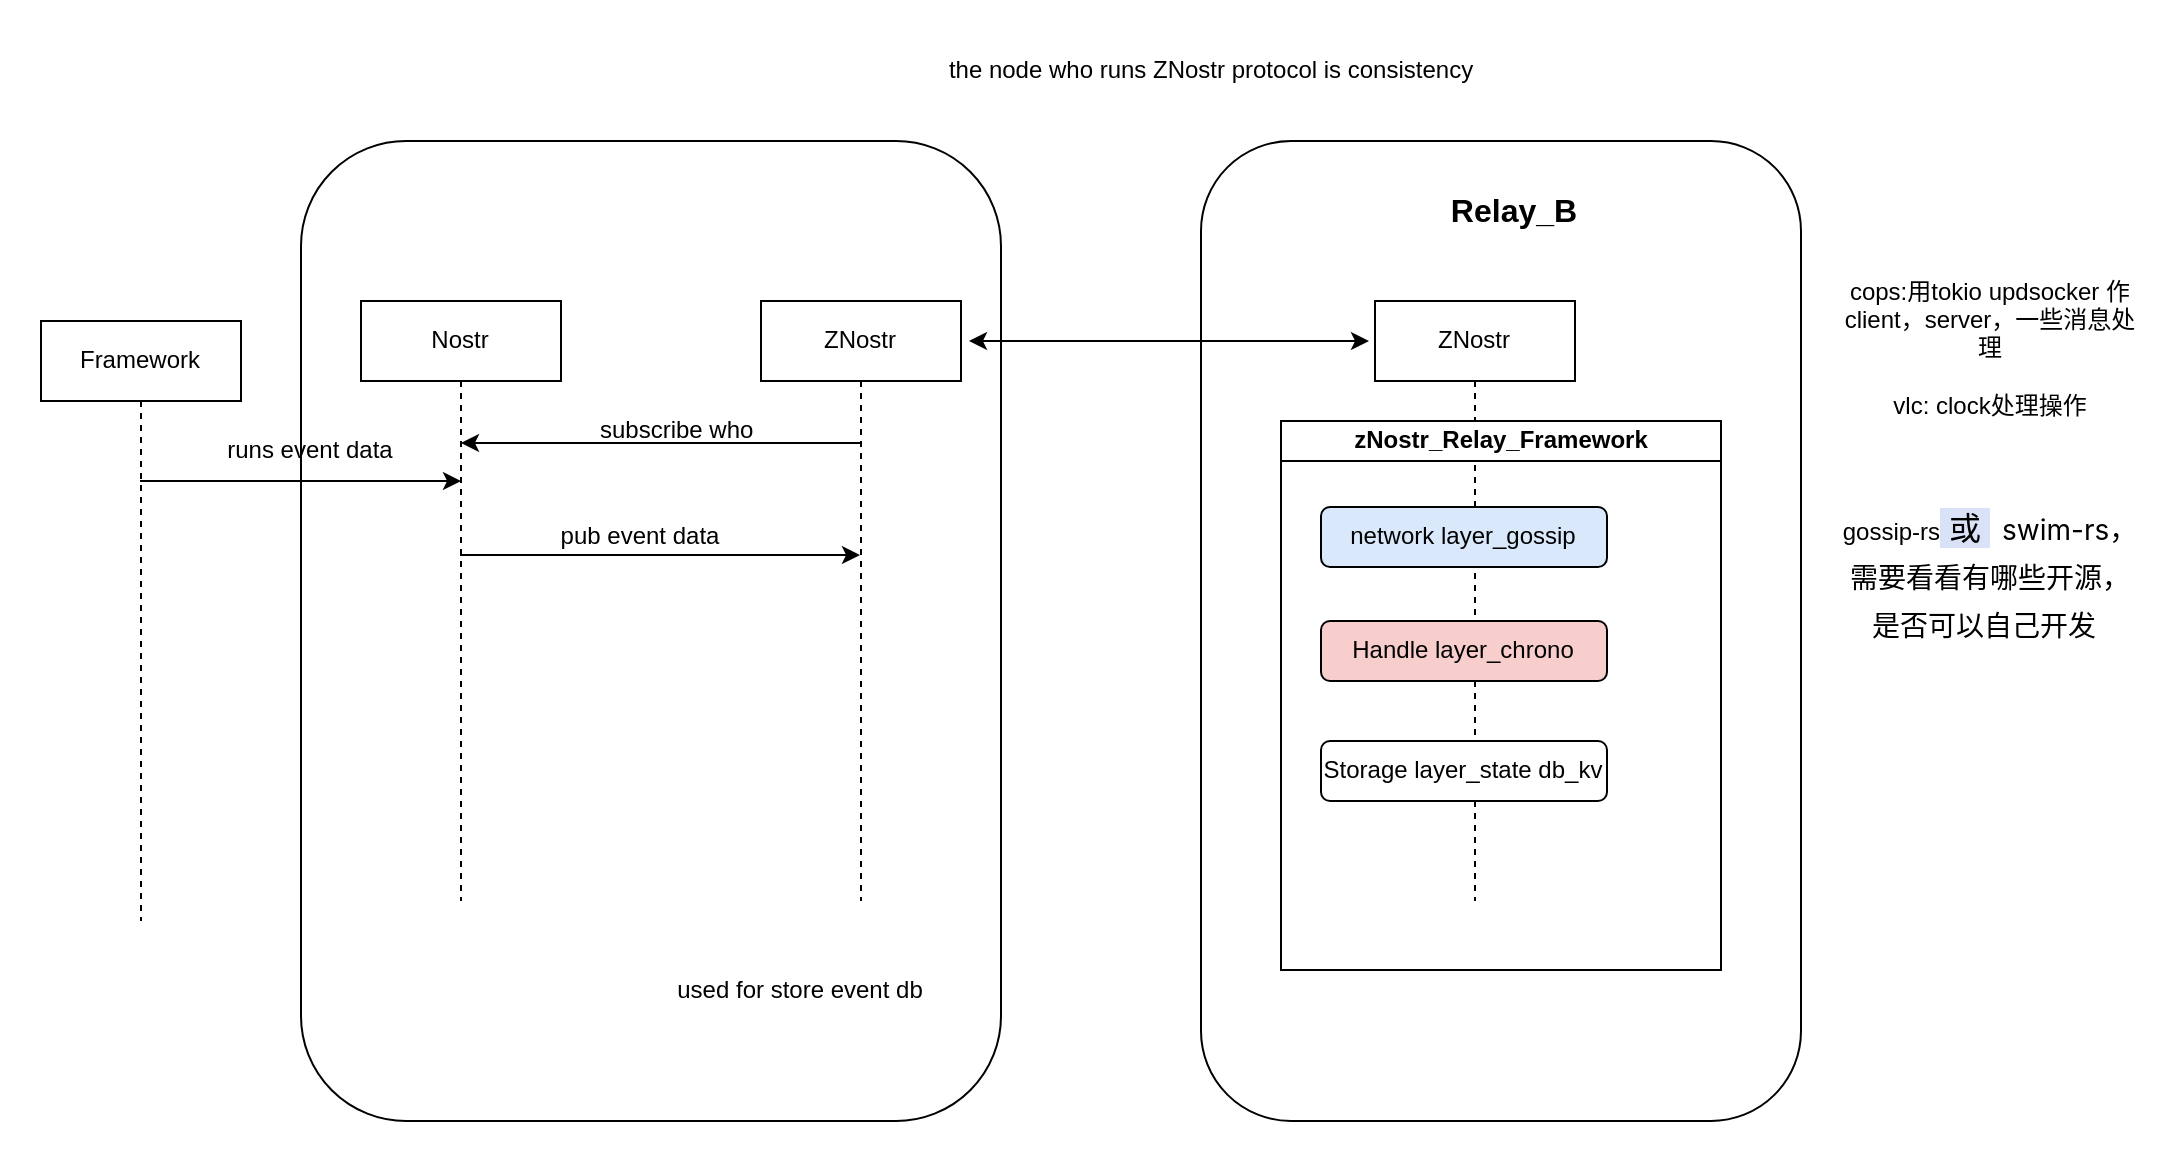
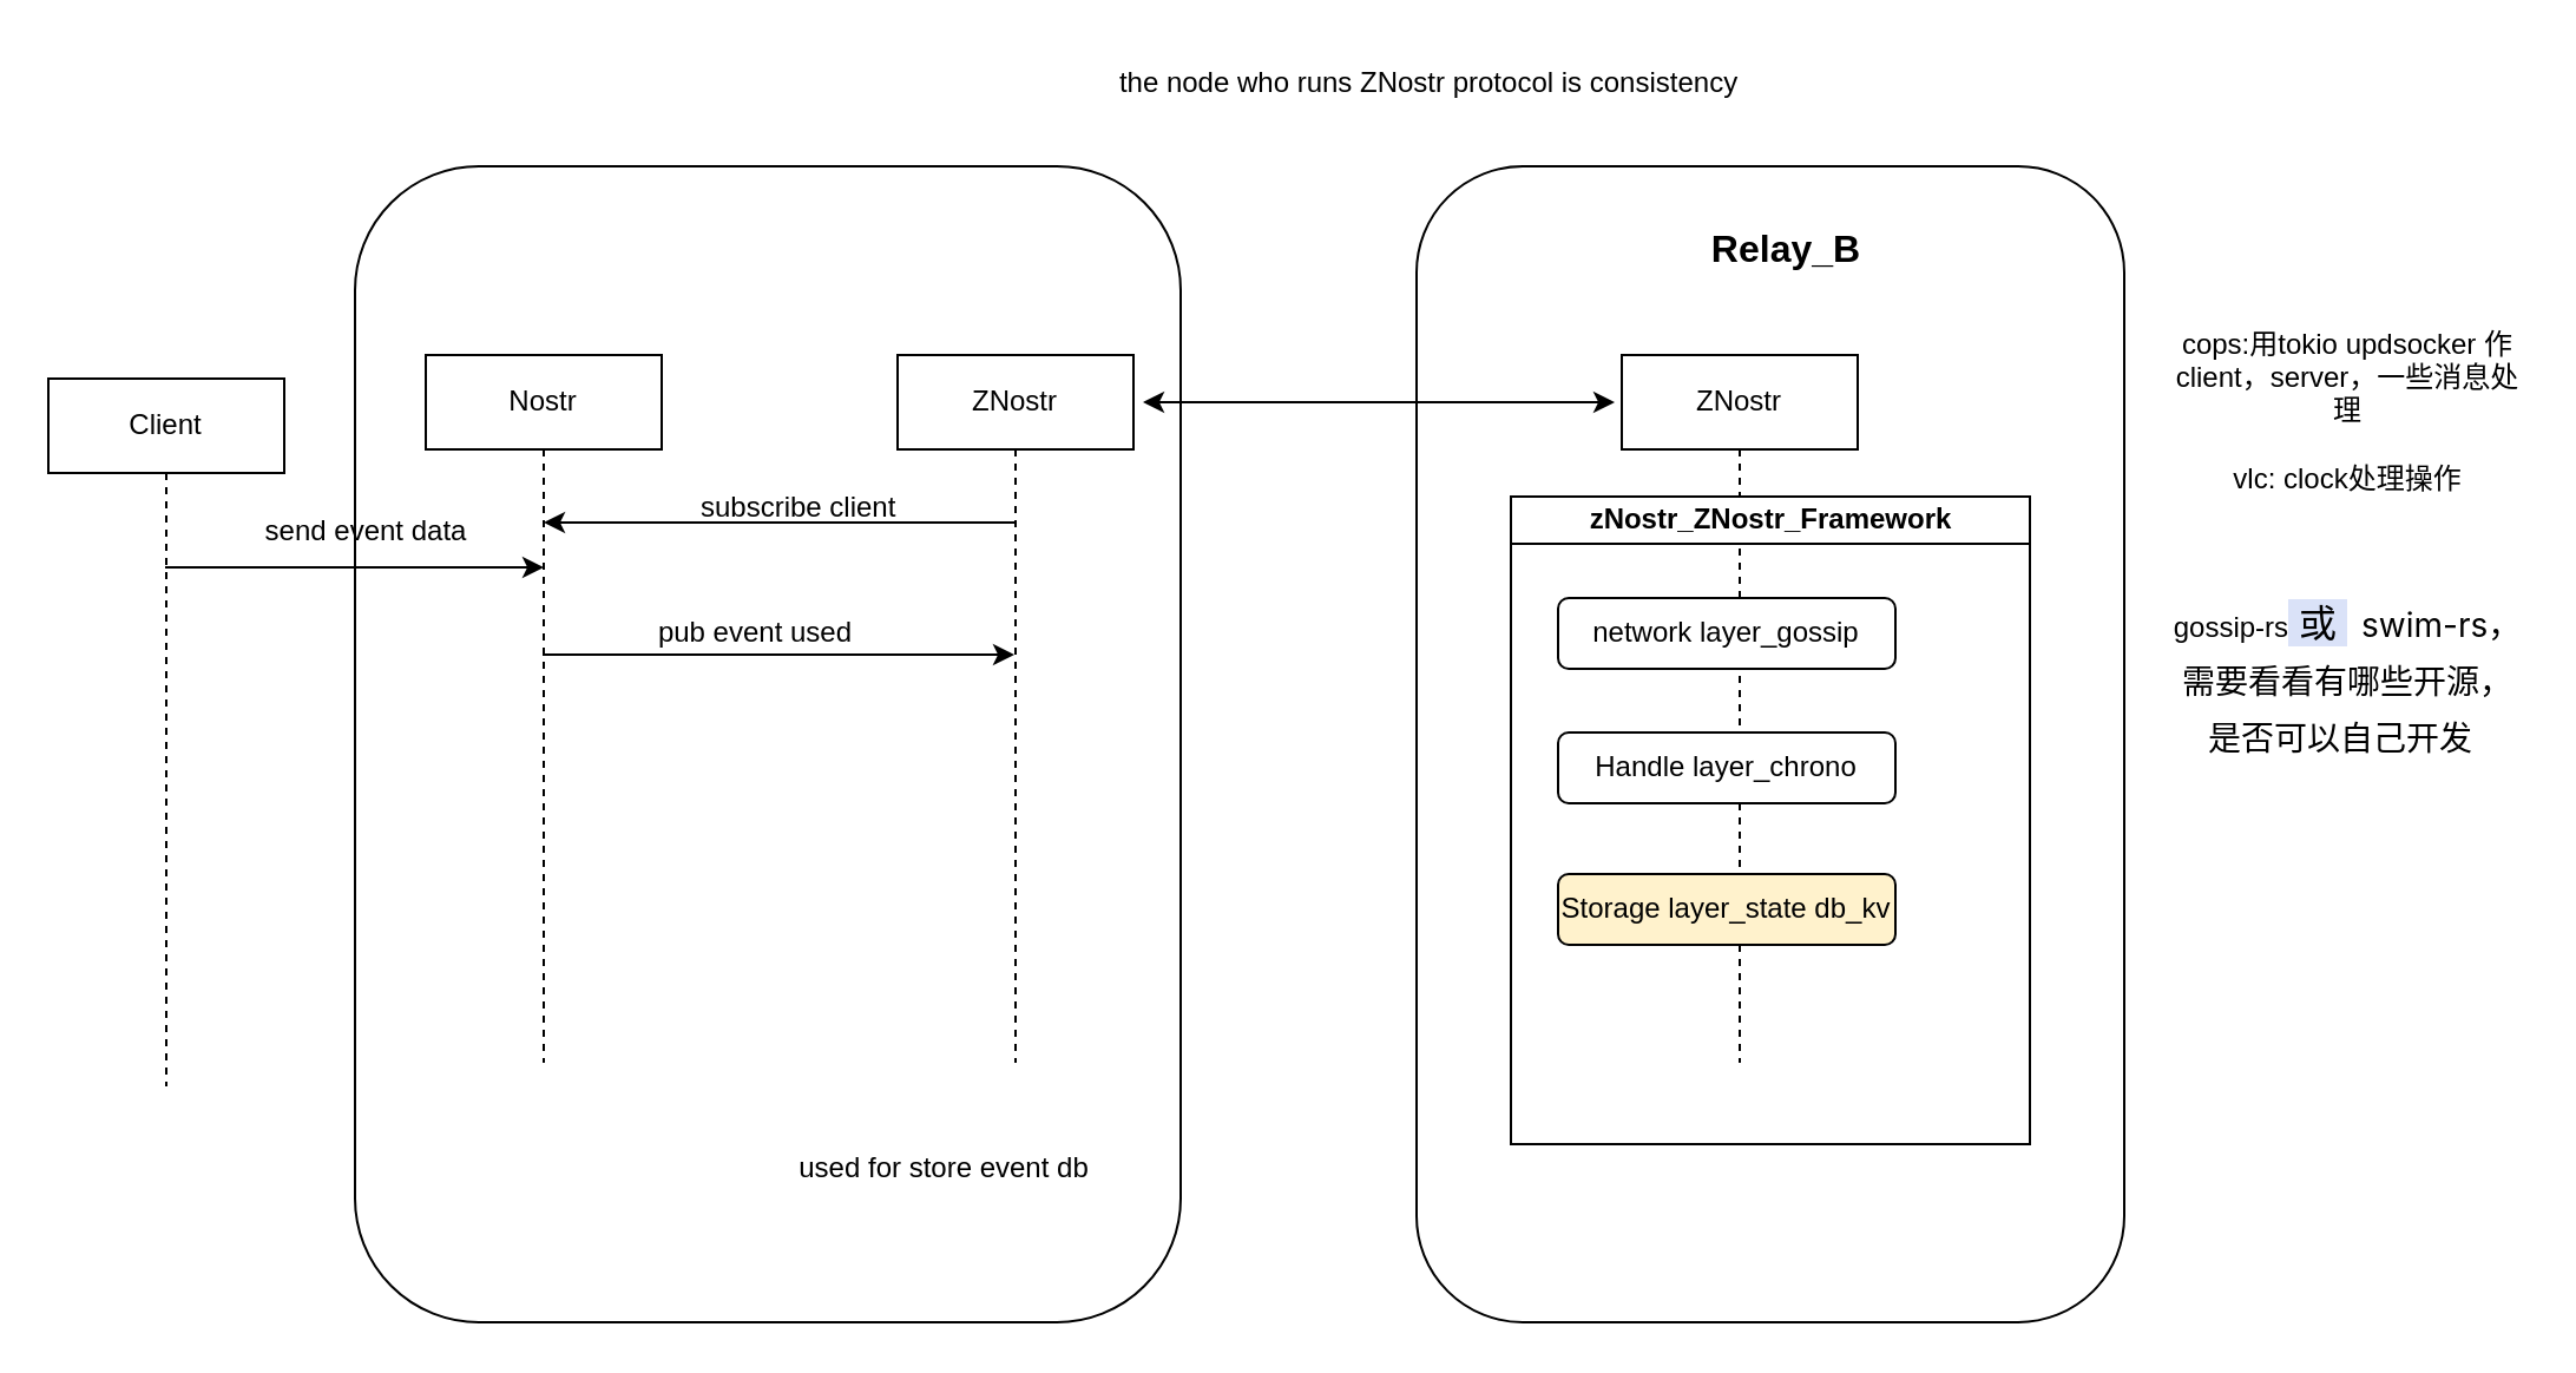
- <mxCell id="8" value="Framework" style="shape=umlLifeline;perimeter=lifelinePerimeter;whiteSpace=wrap;html=1;container=1;dropTarget=0;collapsible=0;recursiveResize=0;outlineConnect=0;portConstraint=eastwest;newEdgeStyle={&quot;curved&quot;:0,&quot;rounded&quot;:0};" vertex="1" parent="1"><mxGeometry x="20" y="160" width="100" height="300" as="geometry" /></mxCell>
+ <mxCell id="8" value="Client" style="shape=umlLifeline;perimeter=lifelinePerimeter;whiteSpace=wrap;html=1;container=1;dropTarget=0;collapsible=0;recursiveResize=0;outlineConnect=0;portConstraint=eastwest;newEdgeStyle={&quot;curved&quot;:0,&quot;rounded&quot;:0};" vertex="1" parent="1"><mxGeometry x="20" y="160" width="100" height="300" as="geometry" /></mxCell>
- <mxCell id="12" value="subscribe who&amp;nbsp;" style="text;html=1;strokeColor=none;fillColor=none;align=center;verticalAlign=middle;whiteSpace=wrap;rounded=0;" vertex="1" parent="1"><mxGeometry x="275" y="200" width="130" height="30" as="geometry" /></mxCell>
+ <mxCell id="12" value="subscribe client&amp;nbsp;" style="text;html=1;strokeColor=none;fillColor=none;align=center;verticalAlign=middle;whiteSpace=wrap;rounded=0;" vertex="1" parent="1"><mxGeometry x="275" y="200" width="130" height="30" as="geometry" /></mxCell>
- <mxCell id="16" value="zNostr_Relay_Framework" style="swimlane;html=1;startSize=20;horizontal=1;containerType=tree;glass=0;" vertex="1" parent="1"><mxGeometry x="640" y="210" width="220" height="274.5" as="geometry" /></mxCell>
+ <mxCell id="16" value="zNostr_ZNostr_Framework" style="swimlane;html=1;startSize=20;horizontal=1;containerType=tree;glass=0;" vertex="1" parent="1"><mxGeometry x="640" y="210" width="220" height="274.5" as="geometry" /></mxCell>
- <mxCell id="11" value="runs event data" style="text;html=1;strokeColor=none;fillColor=none;align=center;verticalAlign=middle;whiteSpace=wrap;rounded=0;" vertex="1" parent="1"><mxGeometry x="110" y="210" width="90" height="30" as="geometry" /></mxCell>
+ <mxCell id="11" value="send event data" style="text;html=1;strokeColor=none;fillColor=none;align=center;verticalAlign=middle;whiteSpace=wrap;rounded=0;" vertex="1" parent="1"><mxGeometry x="110" y="210" width="90" height="30" as="geometry" /></mxCell>
- <mxCell id="13" value="pub event data" style="text;html=1;strokeColor=none;fillColor=none;align=center;verticalAlign=middle;whiteSpace=wrap;rounded=0;" vertex="1" parent="1"><mxGeometry x="275" y="253" width="90" height="30" as="geometry" /></mxCell>
+ <mxCell id="13" value="pub event used" style="text;html=1;strokeColor=none;fillColor=none;align=center;verticalAlign=middle;whiteSpace=wrap;rounded=0;" vertex="1" parent="1"><mxGeometry x="275" y="253" width="90" height="30" as="geometry" /></mxCell>
- <mxCell id="17" value="network layer_gossip" style="rounded=1;whiteSpace=wrap;html=1;fillColor=#dae8fc;" vertex="1" parent="16"><mxGeometry x="20" y="43" width="143" height="30" as="geometry" /></mxCell>
+ <mxCell id="17" value="network layer_gossip" style="rounded=1;whiteSpace=wrap;html=1;" vertex="1" parent="16"><mxGeometry x="20" y="43" width="143" height="30" as="geometry" /></mxCell>
- <mxCell id="18" value="Handle layer_chrono" style="rounded=1;whiteSpace=wrap;html=1;fillColor=#f8cecc;" vertex="1" parent="1"><mxGeometry x="660" y="310" width="143" height="30" as="geometry" /></mxCell>
+ <mxCell id="18" value="Handle layer_chrono" style="rounded=1;whiteSpace=wrap;html=1;" vertex="1" parent="1"><mxGeometry x="660" y="310" width="143" height="30" as="geometry" /></mxCell>
- <mxCell id="19" value="Storage layer_state db_kv" style="rounded=1;whiteSpace=wrap;html=1;" vertex="1" parent="1"><mxGeometry x="660" y="370" width="143" height="30" as="geometry" /></mxCell>
+ <mxCell id="19" value="Storage layer_state db_kv" style="rounded=1;whiteSpace=wrap;html=1;fillColor=#fff2cc;" vertex="1" parent="1"><mxGeometry x="660" y="370" width="143" height="30" as="geometry" /></mxCell>
